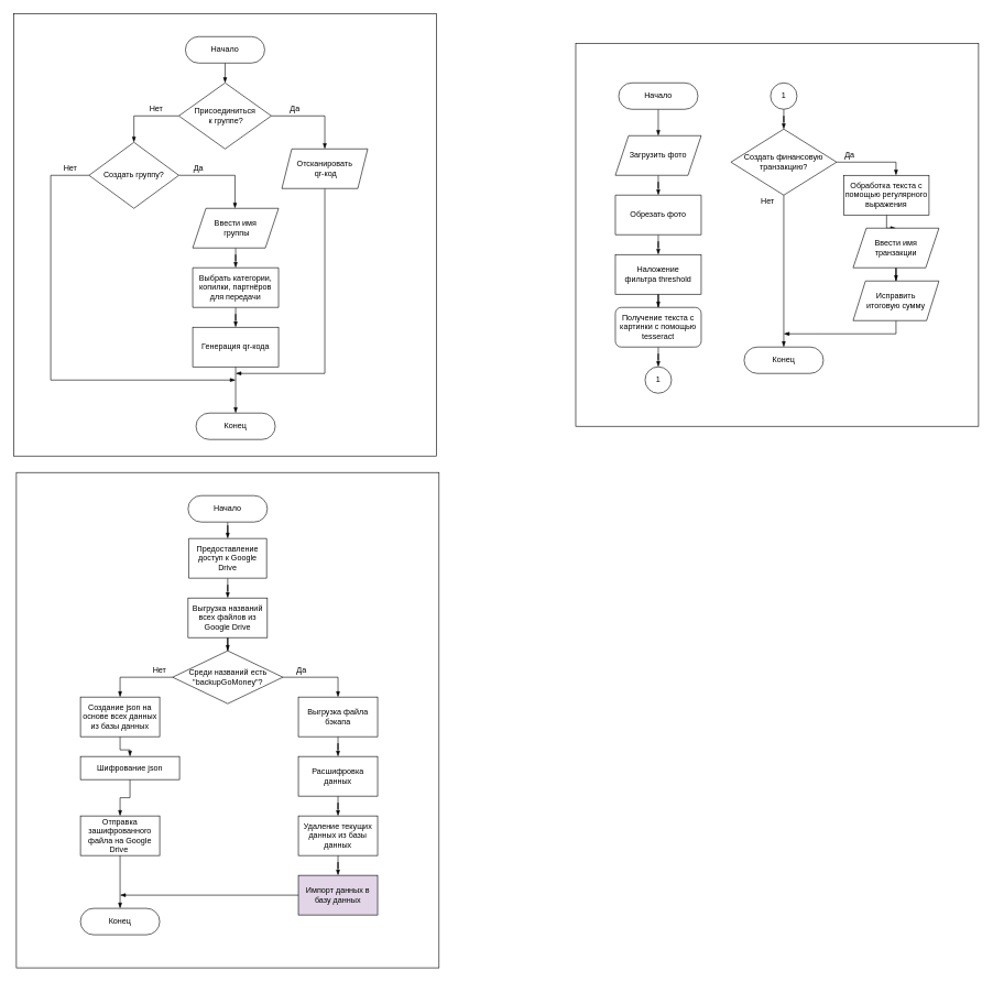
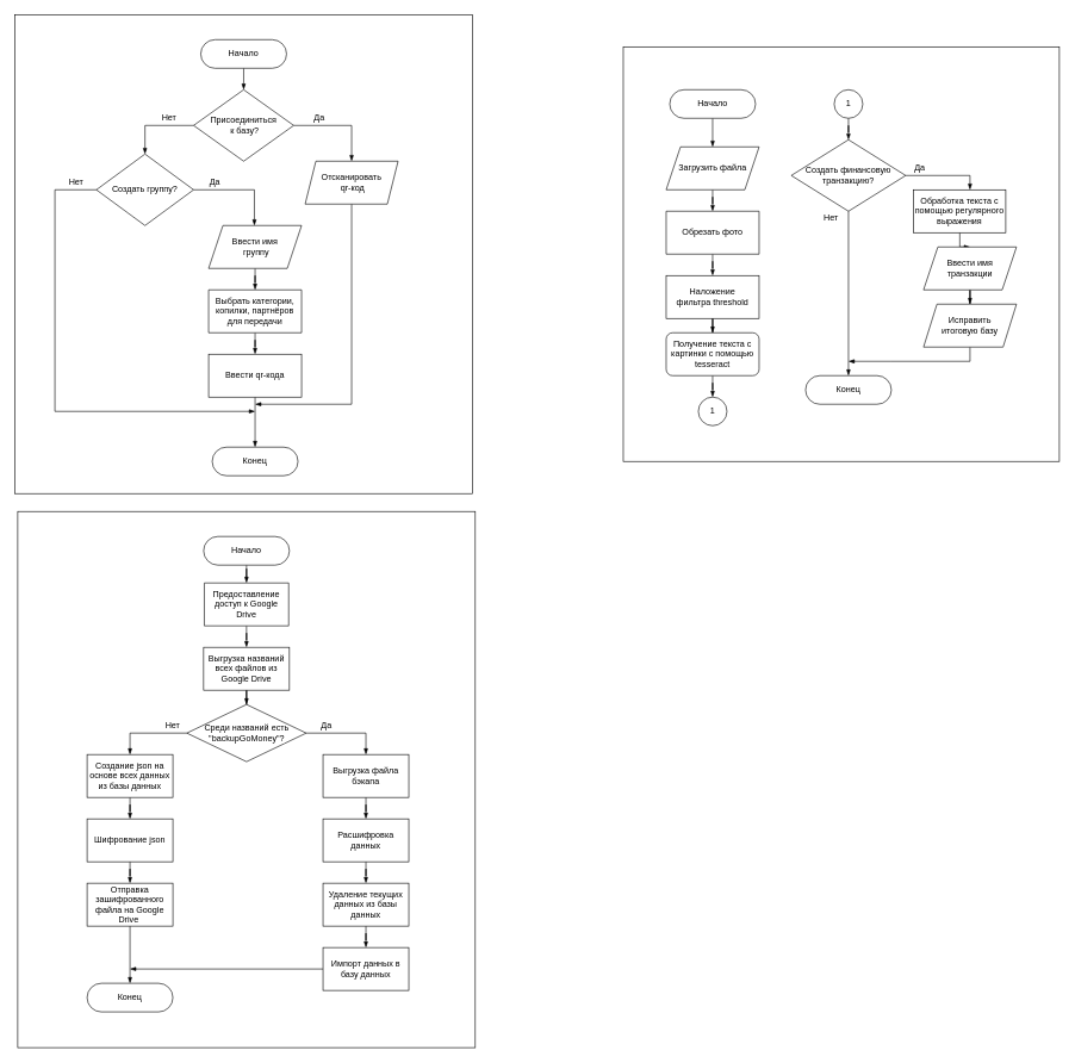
- <mxCell id="9" value="Присоединиться&lt;br&gt;&amp;nbsp;к группе?" style="rhombus;whiteSpace=wrap;html=1;" parent="1" vertex="1"><mxGeometry x="270" y="125" width="140" height="100" as="geometry" /></mxCell>
+ <mxCell id="9" value="Присоединиться&lt;br&gt;&amp;nbsp;к базу?" style="rhombus;whiteSpace=wrap;html=1;" parent="1" vertex="1"><mxGeometry x="270" y="125" width="140" height="100" as="geometry" /></mxCell>
- <mxCell id="29" value="Загрузить фото" style="shape=parallelogram;perimeter=parallelogramPerimeter;whiteSpace=wrap;html=1;fixedSize=1;" parent="1" vertex="1"><mxGeometry x="931" y="205" width="130" height="60" as="geometry" /></mxCell>
+ <mxCell id="29" value="Загрузить файла" style="shape=parallelogram;perimeter=parallelogramPerimeter;whiteSpace=wrap;html=1;fixedSize=1;" parent="1" vertex="1"><mxGeometry x="931" y="205" width="130" height="60" as="geometry" /></mxCell>
- <mxCell id="17" value="Ввести имя&lt;br&gt;&amp;nbsp;группы" style="shape=parallelogram;perimeter=parallelogramPerimeter;whiteSpace=wrap;html=1;fixedSize=1;" parent="1" vertex="1"><mxGeometry x="291" y="315" width="130" height="60" as="geometry" /></mxCell>
+ <mxCell id="17" value="Ввести имя&lt;br&gt;&amp;nbsp;группу" style="shape=parallelogram;perimeter=parallelogramPerimeter;whiteSpace=wrap;html=1;fixedSize=1;" parent="1" vertex="1"><mxGeometry x="291" y="315" width="130" height="60" as="geometry" /></mxCell>
- <mxCell id="50" value="Исправить&lt;br&gt;итоговую сумму" style="shape=parallelogram;perimeter=parallelogramPerimeter;whiteSpace=wrap;html=1;fixedSize=1;size=18.75;" parent="1" vertex="1"><mxGeometry x="1291" y="425" width="130" height="60" as="geometry" /></mxCell>
+ <mxCell id="50" value="Исправить&lt;br&gt;итоговую базу" style="shape=parallelogram;perimeter=parallelogramPerimeter;whiteSpace=wrap;html=1;fixedSize=1;size=18.75;" parent="1" vertex="1"><mxGeometry x="1291" y="425" width="130" height="60" as="geometry" /></mxCell>
- <mxCell id="21" value="Генерация qr-кода" style="rounded=0;whiteSpace=wrap;html=1;" parent="1" vertex="1"><mxGeometry x="291" y="495" width="130" height="60" as="geometry" /></mxCell>
+ <mxCell id="21" value="Ввести qr-кода" style="rounded=0;whiteSpace=wrap;html=1;" parent="1" vertex="1"><mxGeometry x="291" y="495" width="130" height="60" as="geometry" /></mxCell>
- <mxCell id="70" value="Шифрование json" style="rounded=0;whiteSpace=wrap;html=1;" parent="1" vertex="1"><mxGeometry x="121" y="1145" width="150" height="35" as="geometry" /></mxCell>
+ <mxCell id="70" value="Шифрование json" style="rounded=0;whiteSpace=wrap;html=1;" parent="1" vertex="1"><mxGeometry x="121" y="1145" width="120" height="60" as="geometry" /></mxCell>
- <mxCell id="66" value="Импорт данных в базу данных" style="rounded=0;whiteSpace=wrap;html=1;fillColor=#e1d5e7;" parent="1" vertex="1"><mxGeometry x="451" y="1325" width="120" height="60" as="geometry" /></mxCell>
+ <mxCell id="66" value="Импорт данных в базу данных" style="rounded=0;whiteSpace=wrap;html=1;" parent="1" vertex="1"><mxGeometry x="451" y="1325" width="120" height="60" as="geometry" /></mxCell>
